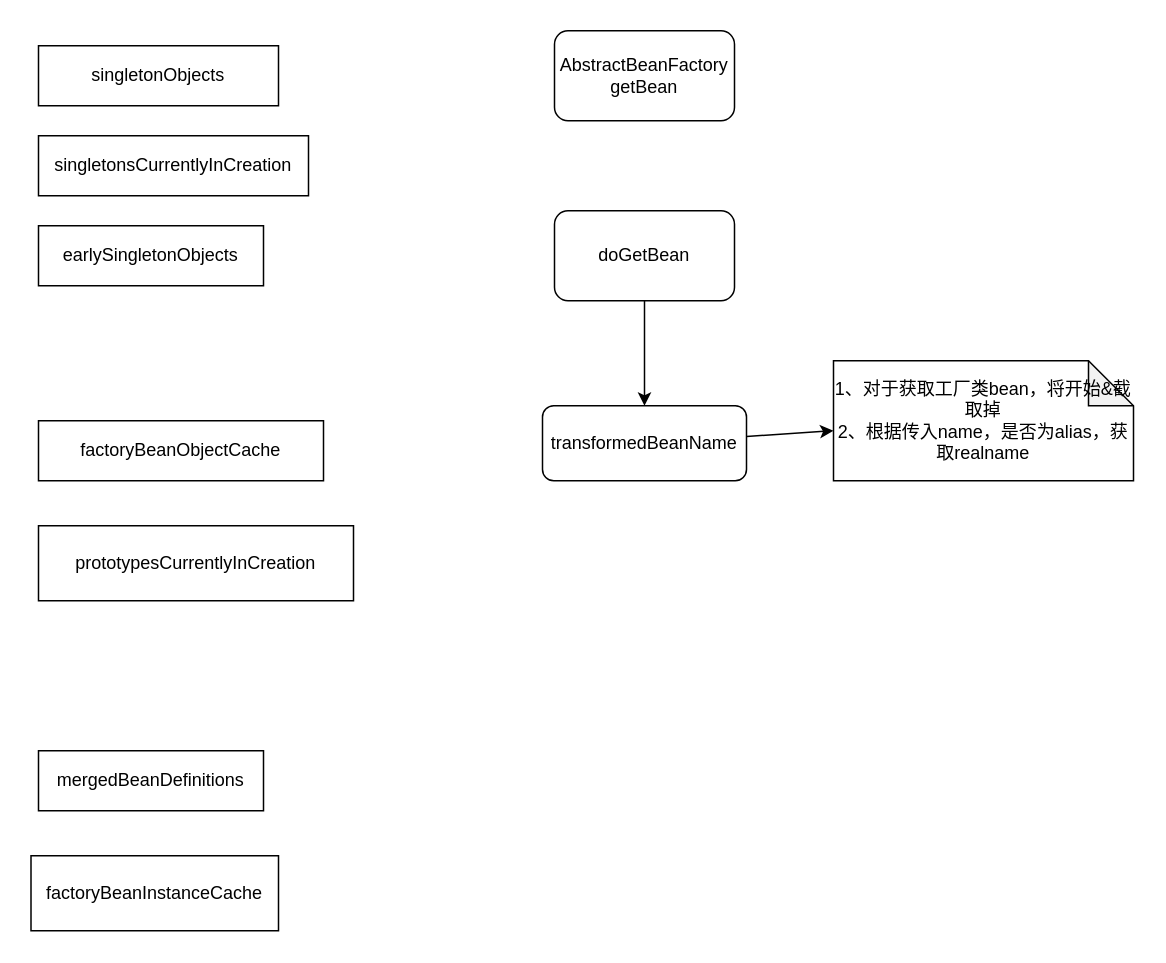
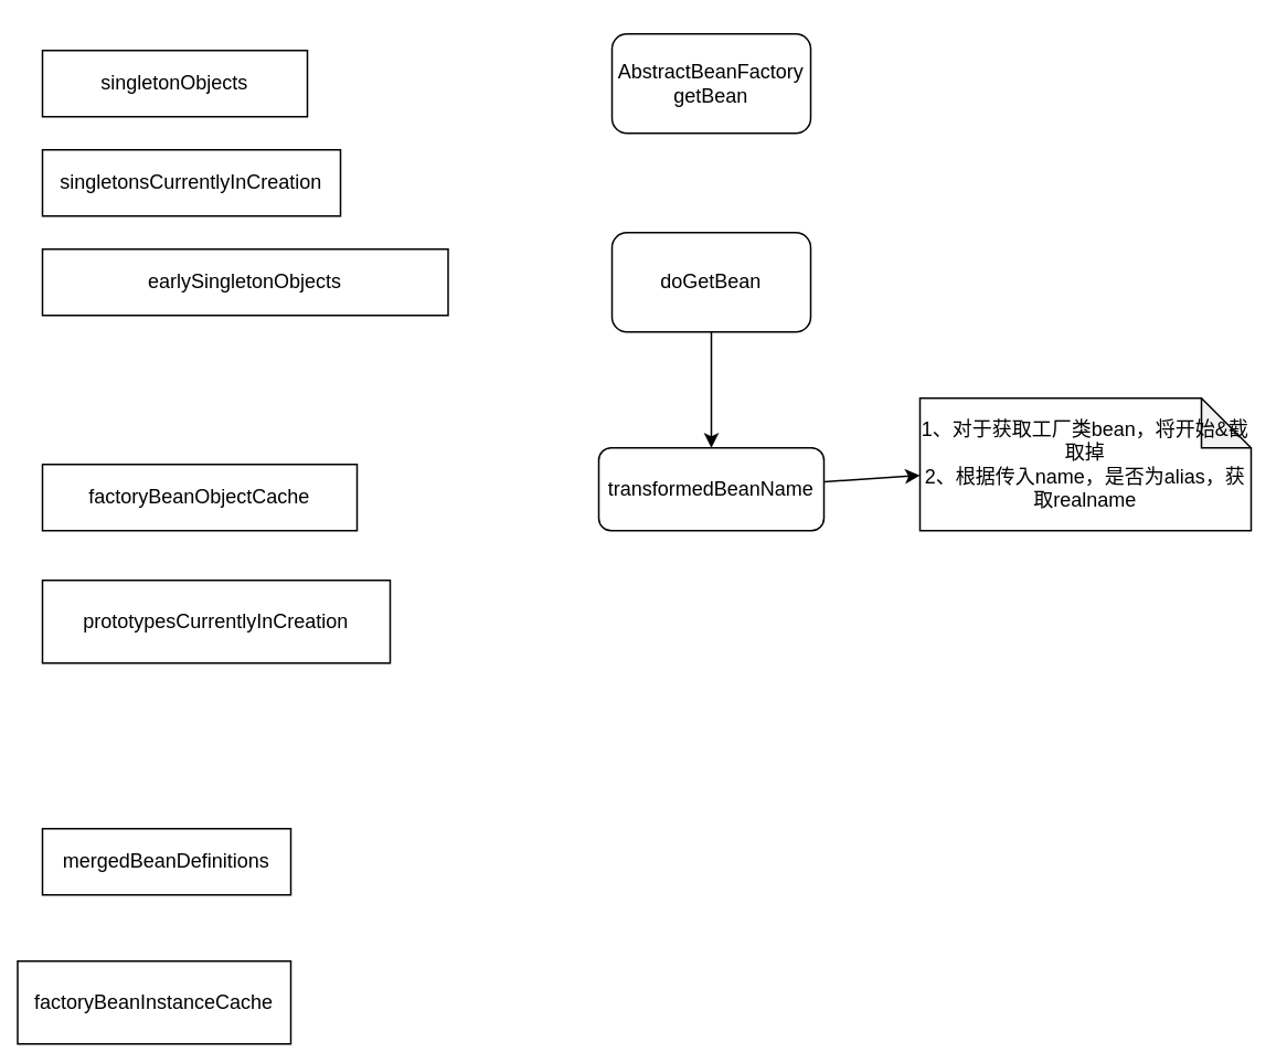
- <mxCell id="10" value="earlySingletonObjects" style="rounded=0;whiteSpace=wrap;html=1;" parent="1" vertex="1"><mxGeometry x="25" y="150" width="150" height="40" as="geometry" /></mxCell>
+ <mxCell id="10" value="earlySingletonObjects" style="rounded=0;whiteSpace=wrap;html=1;" parent="1" vertex="1"><mxGeometry x="25" y="150" width="245" height="40" as="geometry" /></mxCell>
- <mxCell id="14" value="factoryBeanInstanceCache" style="rounded=0;whiteSpace=wrap;html=1;" vertex="1" parent="1"><mxGeometry x="20" y="570" width="165" height="50" as="geometry" /></mxCell>
+ <mxCell id="14" value="factoryBeanInstanceCache" style="rounded=0;whiteSpace=wrap;html=1;" vertex="1" parent="1"><mxGeometry x="10" y="580" width="165" height="50" as="geometry" /></mxCell>
